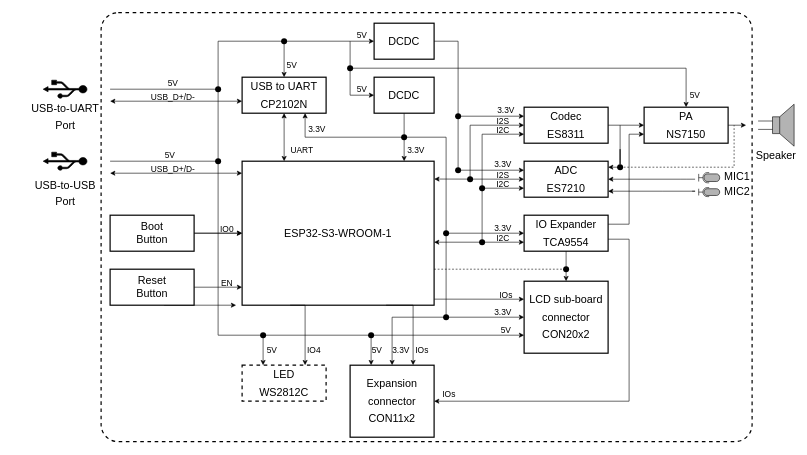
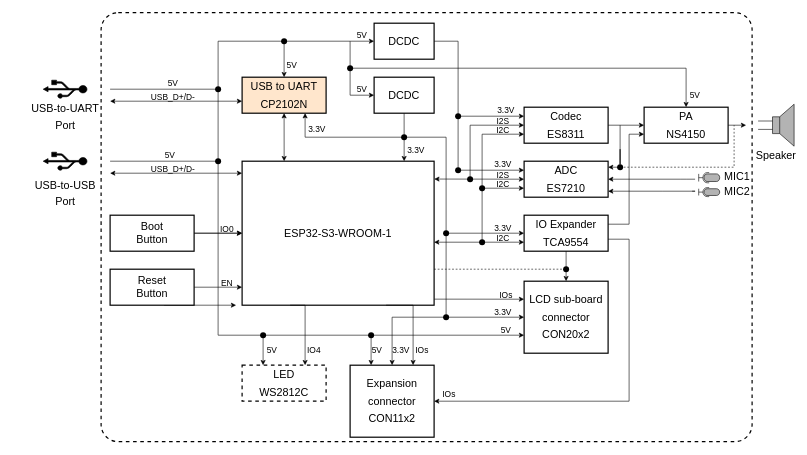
- <mxCell id="12" value="&lt;font style=&quot;font-size: 18px ; line-height: 1.6&quot;&gt;USB to UART&lt;br&gt;CP2102N&lt;br&gt;&lt;/font&gt;" style="rounded=0;whiteSpace=wrap;html=1;fontColor=#000000;fillColor=#FFFFFF;strokeColor=#000000;strokeWidth=2;" vertex="1" parent="1"><mxGeometry x="403" y="128" width="140" height="60" as="geometry" /></mxCell>
+ <mxCell id="12" value="&lt;font style=&quot;font-size: 18px ; line-height: 1.6&quot;&gt;USB to UART&lt;br&gt;CP2102N&lt;br&gt;&lt;/font&gt;" style="rounded=0;whiteSpace=wrap;html=1;fontColor=#000000;fillColor=#ffe6cc;strokeColor=#000000;strokeWidth=2;" vertex="1" parent="1"><mxGeometry x="403" y="128" width="140" height="60" as="geometry" /></mxCell>
- <mxCell id="17" value="&lt;font style=&quot;font-size: 18px ; line-height: 1.6&quot;&gt;PA&lt;br&gt;NS7150&lt;br&gt;&lt;/font&gt;" style="rounded=0;whiteSpace=wrap;html=1;fontColor=#000000;fillColor=#FFFFFF;strokeColor=#000000;strokeWidth=2;" vertex="1" parent="1"><mxGeometry x="1073" y="178" width="140" height="60" as="geometry" /></mxCell>
+ <mxCell id="17" value="&lt;font style=&quot;font-size: 18px ; line-height: 1.6&quot;&gt;PA&lt;br&gt;NS4150&lt;br&gt;&lt;/font&gt;" style="rounded=0;whiteSpace=wrap;html=1;fontColor=#000000;fillColor=#FFFFFF;strokeColor=#000000;strokeWidth=2;" vertex="1" parent="1"><mxGeometry x="1073" y="178" width="140" height="60" as="geometry" /></mxCell>
- <mxCell id="109" value="&lt;font style=&quot;font-size: 14px&quot;&gt;UART&lt;/font&gt;" style="text;html=1;strokeColor=none;fillColor=none;align=center;verticalAlign=middle;whiteSpace=wrap;rounded=0;shadow=0;dashed=1;labelBackgroundColor=none;labelBorderColor=none;sketch=0;fontSize=16;fontColor=#000000;" vertex="1" parent="1"><mxGeometry x="473" y="240.5" width="60" height="15" as="geometry" /></mxCell>
